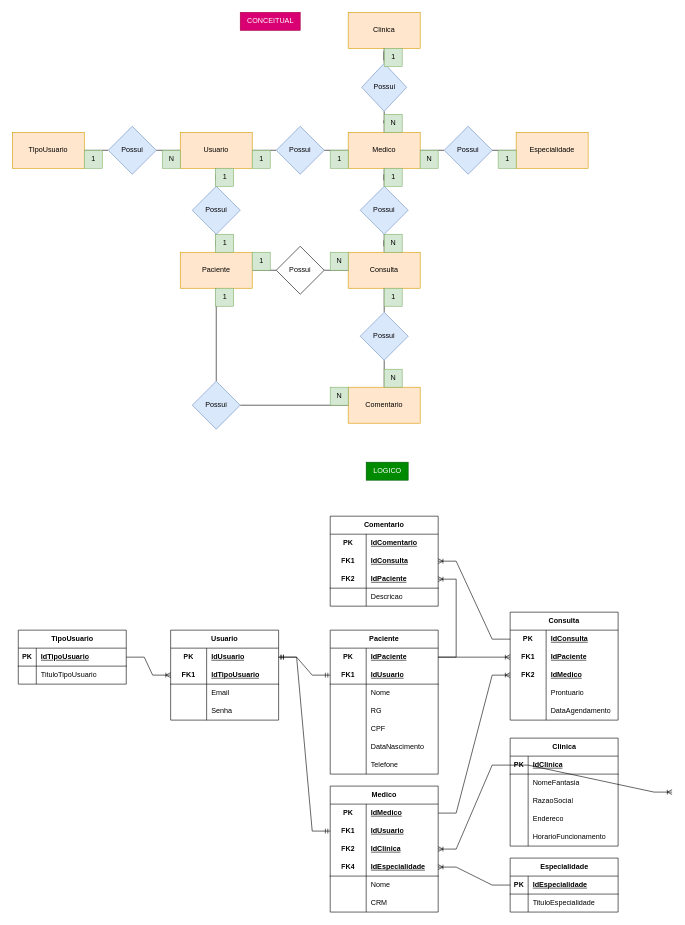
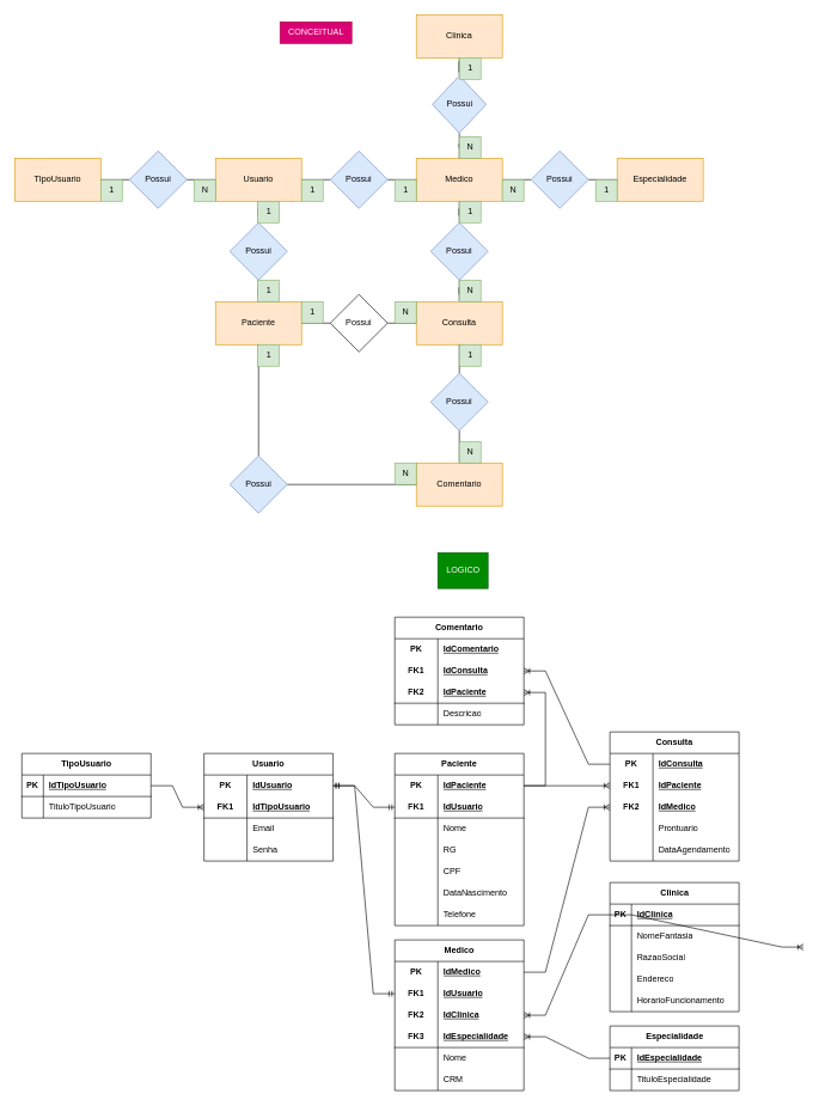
- <mxCell id="37" value="CONCEITUAL" style="text;html=1;align=center;verticalAlign=middle;resizable=0;points=[];autosize=1;strokeColor=#A50040;fillColor=#d80073;fontColor=#ffffff;" vertex="1" parent="1"><mxGeometry x="400" width="100" height="30" as="geometry" y="20" /></mxCell>
+ <mxCell id="37" value="CONCEITUAL" style="text;html=1;align=center;verticalAlign=middle;resizable=0;points=[];autosize=1;strokeColor=#A50040;fillColor=#d80073;fontColor=#ffffff;" vertex="1" parent="1"><mxGeometry x="390" y="30" width="100" height="30" as="geometry" /></mxCell>
- <mxCell id="54" value="LOGICO" style="text;html=1;align=center;verticalAlign=middle;resizable=0;points=[];autosize=1;strokeColor=#005700;fillColor=#008a00;fontColor=#ffffff;" vertex="1" parent="1"><mxGeometry x="610" y="770" width="70" height="30" as="geometry" /></mxCell>
+ <mxCell id="54" value="LOGICO" style="text;html=1;align=center;verticalAlign=middle;resizable=0;points=[];autosize=1;strokeColor=#005700;fillColor=#008a00;fontColor=#ffffff;" vertex="1" parent="1"><mxGeometry x="610" y="770" width="70" height="50" as="geometry" /></mxCell>
- <mxCell id="133" value="FK4" style="shape=partialRectangle;connectable=0;fillColor=none;top=0;left=0;bottom=0;right=0;fontStyle=1;overflow=hidden;html=1;whiteSpace=wrap;" vertex="1" parent="132"><mxGeometry width="60" height="30" as="geometry"><mxRectangle width="60" height="30" as="alternateBounds" /></mxGeometry></mxCell>
+ <mxCell id="133" value="FK3" style="shape=partialRectangle;connectable=0;fillColor=none;top=0;left=0;bottom=0;right=0;fontStyle=1;overflow=hidden;html=1;whiteSpace=wrap;" vertex="1" parent="132"><mxGeometry width="60" height="30" as="geometry"><mxRectangle width="60" height="30" as="alternateBounds" /></mxGeometry></mxCell>
